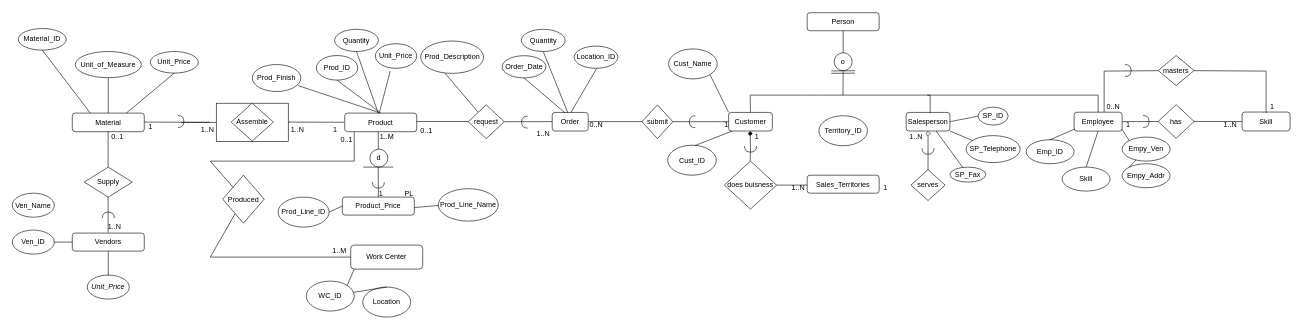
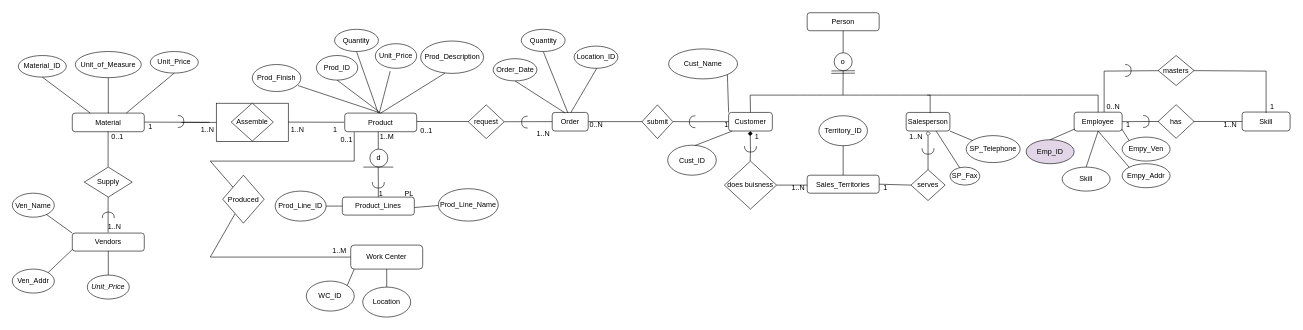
- <mxCell id="95" value="Material_ID" style="ellipse;whiteSpace=wrap;html=1;" vertex="1" parent="1"><mxGeometry x="30" y="47" width="80" height="36" as="geometry" /></mxCell>
+ <mxCell id="95" value="Material_ID" style="ellipse;whiteSpace=wrap;html=1;" vertex="1" parent="1"><mxGeometry x="30" y="92" width="80" height="36" as="geometry" /></mxCell>
- <mxCell id="45" value="Cust_Name" style="ellipse;whiteSpace=wrap;html=1;hachureGap=4;" parent="1" vertex="1"><mxGeometry x="1114" y="81" width="81" height="50" as="geometry" /></mxCell>
+ <mxCell id="45" value="Cust_Name" style="ellipse;whiteSpace=wrap;html=1;hachureGap=4;" parent="1" vertex="1"><mxGeometry x="1114" y="81" width="115" height="50" as="geometry" /></mxCell>
- <mxCell id="37" value="Order_Date" style="ellipse;whiteSpace=wrap;html=1;hachureGap=4;" parent="1" vertex="1"><mxGeometry x="836.5" y="92.31" width="73" height="37" as="geometry" /></mxCell>
+ <mxCell id="37" value="Order_Date" style="ellipse;whiteSpace=wrap;html=1;hachureGap=4;" parent="1" vertex="1"><mxGeometry x="821.5" y="97.31" width="73" height="37" as="geometry" /></mxCell>
- <mxCell id="17" value="" style="endArrow=none;html=1;rounded=0;exitX=0.387;exitY=0.992;exitDx=0;exitDy=0;exitPerimeter=0;" parent="1" source="13" target="26" edge="1"><mxGeometry width="50" height="50" relative="1" as="geometry"><mxPoint x="520" y="248" as="sourcePoint" /><mxPoint x="570" y="198" as="targetPoint" /></mxGeometry></mxCell>
+ <mxCell id="17" value="" style="endArrow=none;html=1;rounded=0;entryX=0.5;entryY=0;entryDx=0;entryDy=0;exitX=0.387;exitY=0.992;exitDx=0;exitDy=0;exitPerimeter=0;" parent="1" source="13" target="3" edge="1"><mxGeometry width="50" height="50" relative="1" as="geometry"><mxPoint x="520" y="248" as="sourcePoint" /><mxPoint x="570" y="198" as="targetPoint" /></mxGeometry></mxCell>
- <mxCell id="72" value="SP_ID" style="ellipse;whiteSpace=wrap;html=1;hachureGap=4;" vertex="1" parent="1"><mxGeometry x="1630" y="178" width="50" height="30" as="geometry" /></mxCell>
- <mxCell id="71" value="" style="endArrow=none;html=1;rounded=0;startSize=14;endSize=14;sourcePerimeterSpacing=8;targetPerimeterSpacing=8;curved=1;entryX=0;entryY=0.5;entryDx=0;entryDy=0;exitX=1;exitY=0.5;exitDx=0;exitDy=0;" edge="1" parent="1" source="68" target="72"><mxGeometry width="50" height="50" relative="1" as="geometry"><mxPoint x="1570" y="217.88" as="sourcePoint" /><mxPoint x="1635" y="246.88" as="targetPoint" /></mxGeometry></mxCell>
- <mxCell id="135" value="Emp_ID" style="ellipse;whiteSpace=wrap;html=1;" vertex="1" parent="1"><mxGeometry x="1710" y="232.38" width="80" height="40" as="geometry" /></mxCell>
+ <mxCell id="135" value="Emp_ID" style="ellipse;whiteSpace=wrap;html=1;fillColor=#e1d5e7;" vertex="1" parent="1"><mxGeometry x="1710" y="232.38" width="80" height="40" as="geometry" /></mxCell>
+ <mxCell id="61" value="" style="endArrow=none;html=1;rounded=0;startSize=14;endSize=14;sourcePerimeterSpacing=8;targetPerimeterSpacing=8;curved=1;exitX=0.5;exitY=0;exitDx=0;exitDy=0;entryX=0.5;entryY=1;entryDx=0;entryDy=0;" parent="1" edge="1" target="60" source="55"><mxGeometry width="50" height="50" relative="1" as="geometry"><mxPoint x="1250.29" y="428" as="sourcePoint" /><mxPoint x="1405" y="248" as="targetPoint" /></mxGeometry></mxCell>
- <mxCell id="141" value="" style="endArrow=none;html=1;rounded=0;exitX=0;exitY=0;exitDx=0;exitDy=0;" edge="1" parent="1" source="137" target="138"><mxGeometry width="50" height="50" relative="1" as="geometry"><mxPoint x="1820" y="288" as="sourcePoint" /><mxPoint x="1820" y="228" as="targetPoint" /></mxGeometry></mxCell>
+ <mxCell id="141" value="" style="endArrow=none;html=1;rounded=0;entryX=0.5;entryY=1;entryDx=0;entryDy=0;exitX=0;exitY=0;exitDx=0;exitDy=0;" edge="1" parent="1" source="137" target="134"><mxGeometry width="50" height="50" relative="1" as="geometry"><mxPoint x="1820" y="288" as="sourcePoint" /><mxPoint x="1820" y="228" as="targetPoint" /></mxGeometry></mxCell>
- <mxCell id="74" value="SP_Fax" style="ellipse;whiteSpace=wrap;html=1;hachureGap=4;" vertex="1" parent="1"><mxGeometry x="1582.92" y="278" width="60" height="25" as="geometry" /></mxCell>
+ <mxCell id="74" value="SP_Fax" style="ellipse;whiteSpace=wrap;html=1;hachureGap=4;" vertex="1" parent="1"><mxGeometry x="1582.92" y="278" width="50" height="30" as="geometry" /></mxCell>
+ <mxCell id="83" value="" style="endArrow=none;html=1;rounded=0;exitX=1;exitY=0.5;exitDx=0;exitDy=0;entryX=0;entryY=0.5;entryDx=0;entryDy=0;" edge="1" parent="1" source="55" target="81"><mxGeometry width="50" height="50" relative="1" as="geometry"><mxPoint x="1450" y="358" as="sourcePoint" /><mxPoint x="1500" y="307" as="targetPoint" /></mxGeometry></mxCell>
- <mxCell id="7" value="Product_Price" style="rounded=1;whiteSpace=wrap;html=1;" parent="1" vertex="1"><mxGeometry x="570.13" y="328" width="120" height="30" as="geometry" /></mxCell>
+ <mxCell id="7" value="Product_Lines" style="rounded=1;whiteSpace=wrap;html=1;" parent="1" vertex="1"><mxGeometry x="570.13" y="328" width="120" height="30" as="geometry" /></mxCell>
- <mxCell id="18" value="Prod_Line_ID" style="ellipse;whiteSpace=wrap;html=1;hachureGap=4;" parent="1" vertex="1"><mxGeometry x="463.13" y="328" width="85" height="50" as="geometry" /></mxCell>
+ <mxCell id="18" value="Prod_Line_ID" style="ellipse;whiteSpace=wrap;html=1;hachureGap=4;" parent="1" vertex="1"><mxGeometry x="458.13" y="318" width="85" height="50" as="geometry" /></mxCell>
+ <mxCell id="114" value="" style="endArrow=none;html=1;rounded=0;entryX=0;entryY=0;entryDx=0;entryDy=0;" edge="1" parent="1" source="111" target="104"><mxGeometry width="50" height="50" relative="1" as="geometry"><mxPoint x="100" y="413" as="sourcePoint" /><mxPoint x="130" y="413" as="targetPoint" /></mxGeometry></mxCell>
- <mxCell id="110" value="Ven_ID" style="ellipse;whiteSpace=wrap;html=1;" vertex="1" parent="1"><mxGeometry x="20" y="383" width="70" height="40" as="geometry" /></mxCell>
- <mxCell id="113" value="" style="endArrow=none;html=1;rounded=0;exitX=1;exitY=0.5;exitDx=0;exitDy=0;entryX=0;entryY=0.5;entryDx=0;entryDy=0;" edge="1" parent="1" source="110" target="104"><mxGeometry width="50" height="50" relative="1" as="geometry"><mxPoint x="70" y="448" as="sourcePoint" /><mxPoint x="120" y="398" as="targetPoint" /></mxGeometry></mxCell>
+ <mxCell id="112" value="" style="endArrow=none;html=1;rounded=0;exitX=1;exitY=0;exitDx=0;exitDy=0;entryX=0.007;entryY=0.888;entryDx=0;entryDy=0;entryPerimeter=0;" edge="1" parent="1" source="109" target="104"><mxGeometry width="50" height="50" relative="1" as="geometry"><mxPoint x="70" y="468" as="sourcePoint" /><mxPoint x="120" y="418" as="targetPoint" /></mxGeometry></mxCell>
+ <mxCell id="109" value="Ven_Addr" style="ellipse;whiteSpace=wrap;html=1;" vertex="1" parent="1"><mxGeometry x="20" y="448" width="70" height="40" as="geometry" /></mxCell>
- <mxCell id="127" value="" style="endArrow=none;html=1;rounded=0;exitX=0.5;exitY=0;exitDx=0;exitDy=0;" edge="1" parent="1" source="126" target="124"><mxGeometry width="50" height="50" relative="1" as="geometry"><mxPoint x="650" y="478" as="sourcePoint" /><mxPoint x="700" y="428" as="targetPoint" /></mxGeometry></mxCell>
+ <mxCell id="127" value="" style="endArrow=none;html=1;rounded=0;entryX=0.5;entryY=1;entryDx=0;entryDy=0;exitX=0.5;exitY=0;exitDx=0;exitDy=0;" edge="1" parent="1" source="126" target="123"><mxGeometry width="50" height="50" relative="1" as="geometry"><mxPoint x="650" y="478" as="sourcePoint" /><mxPoint x="700" y="428" as="targetPoint" /></mxGeometry></mxCell>
